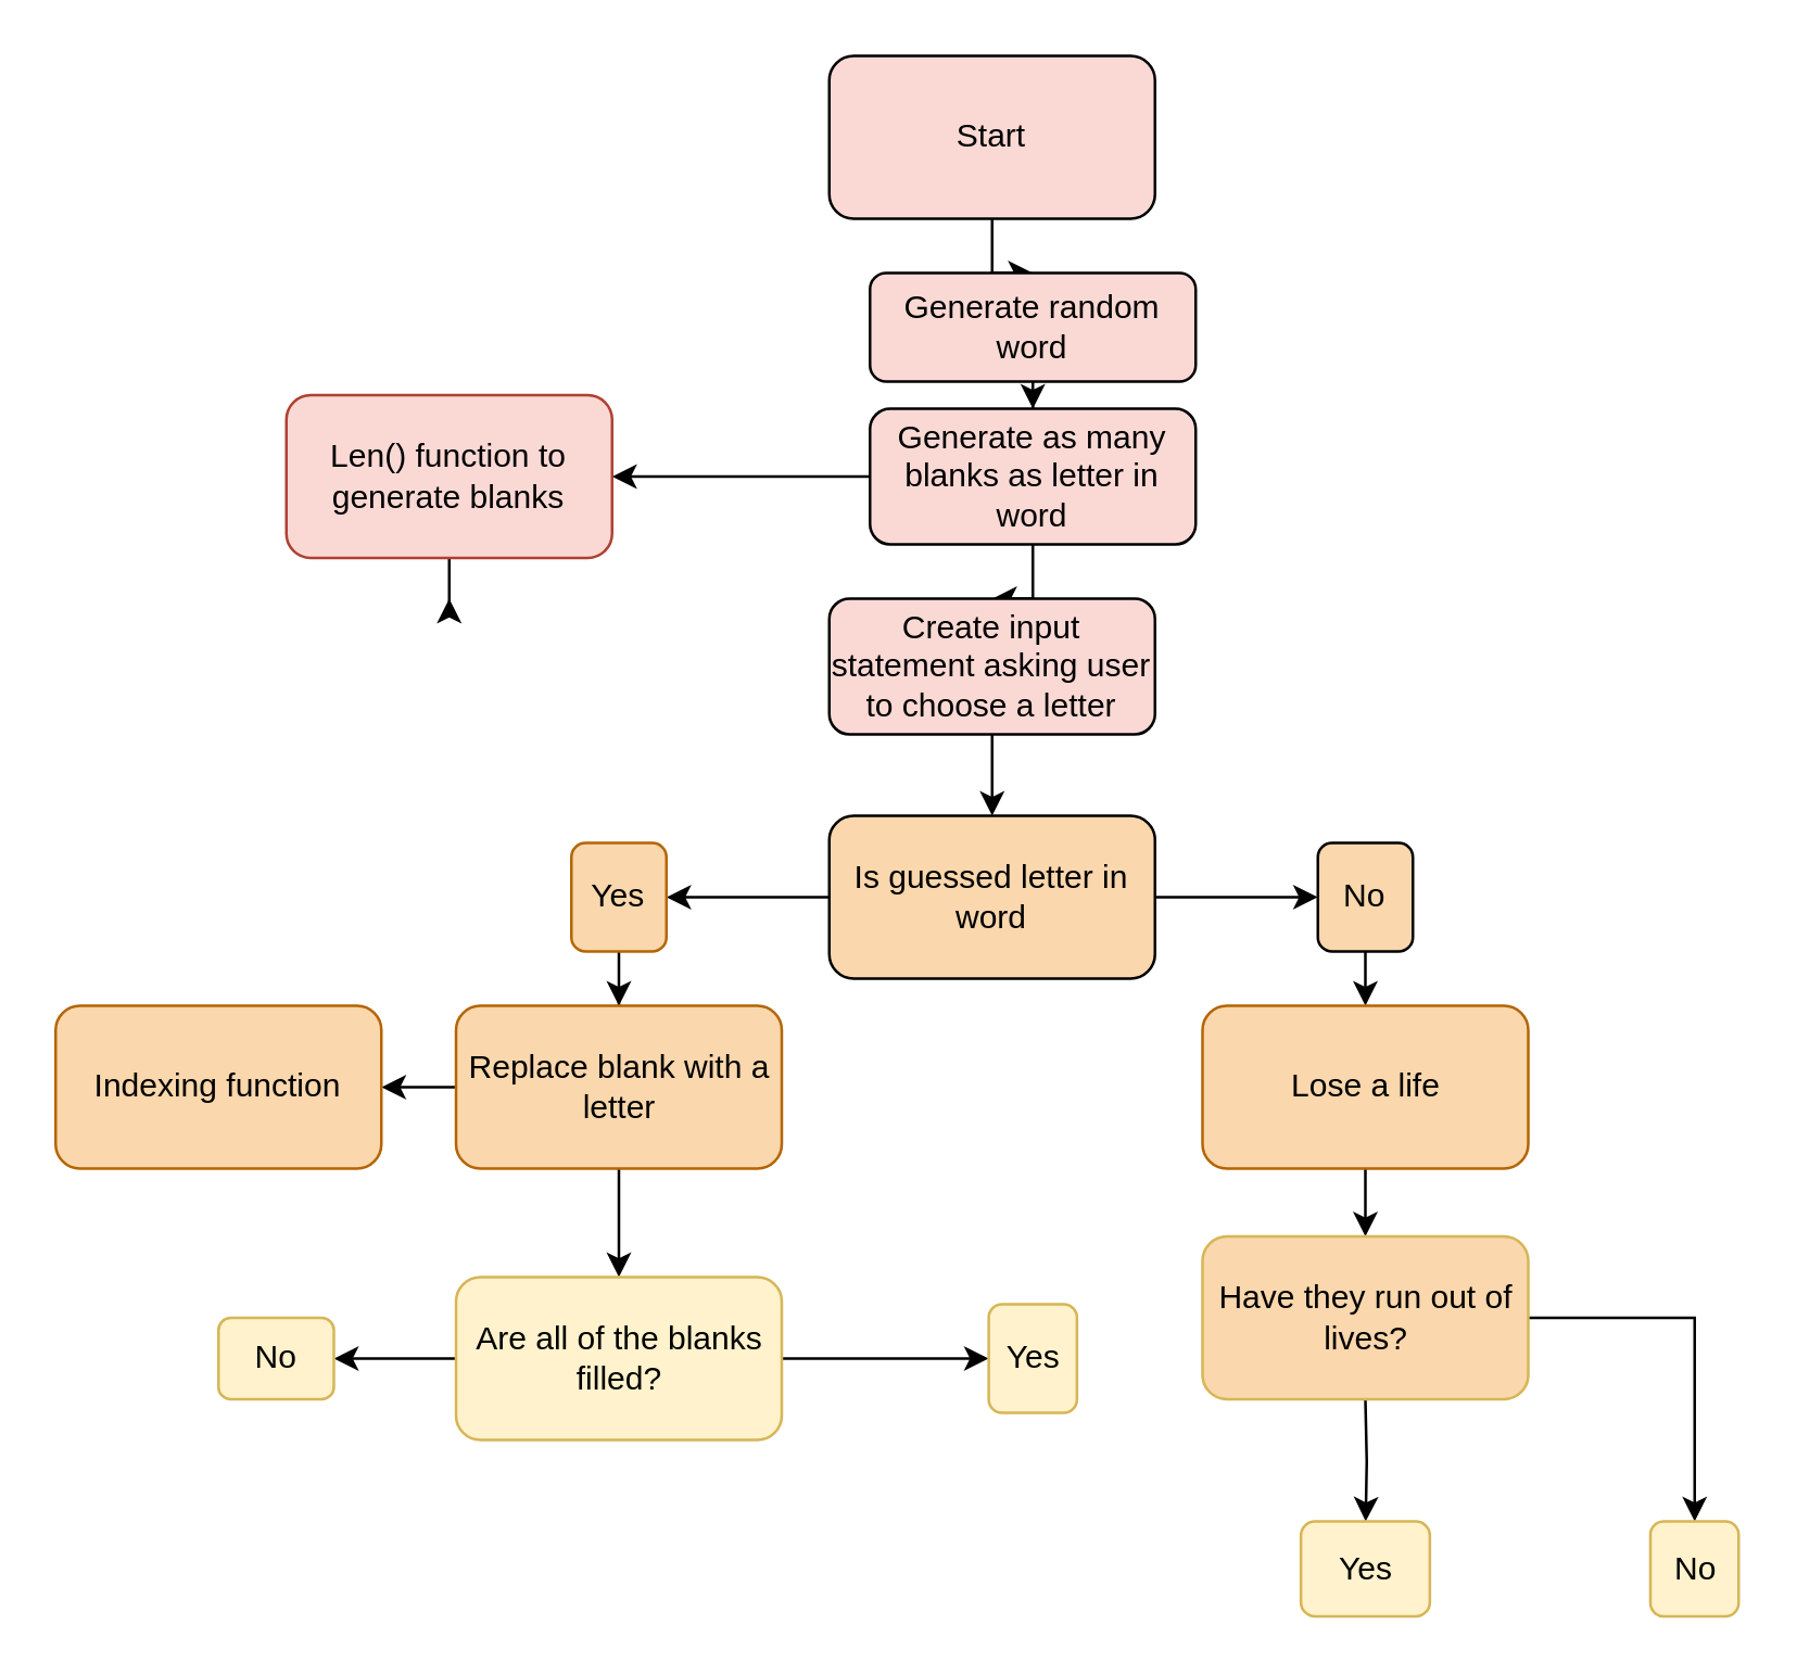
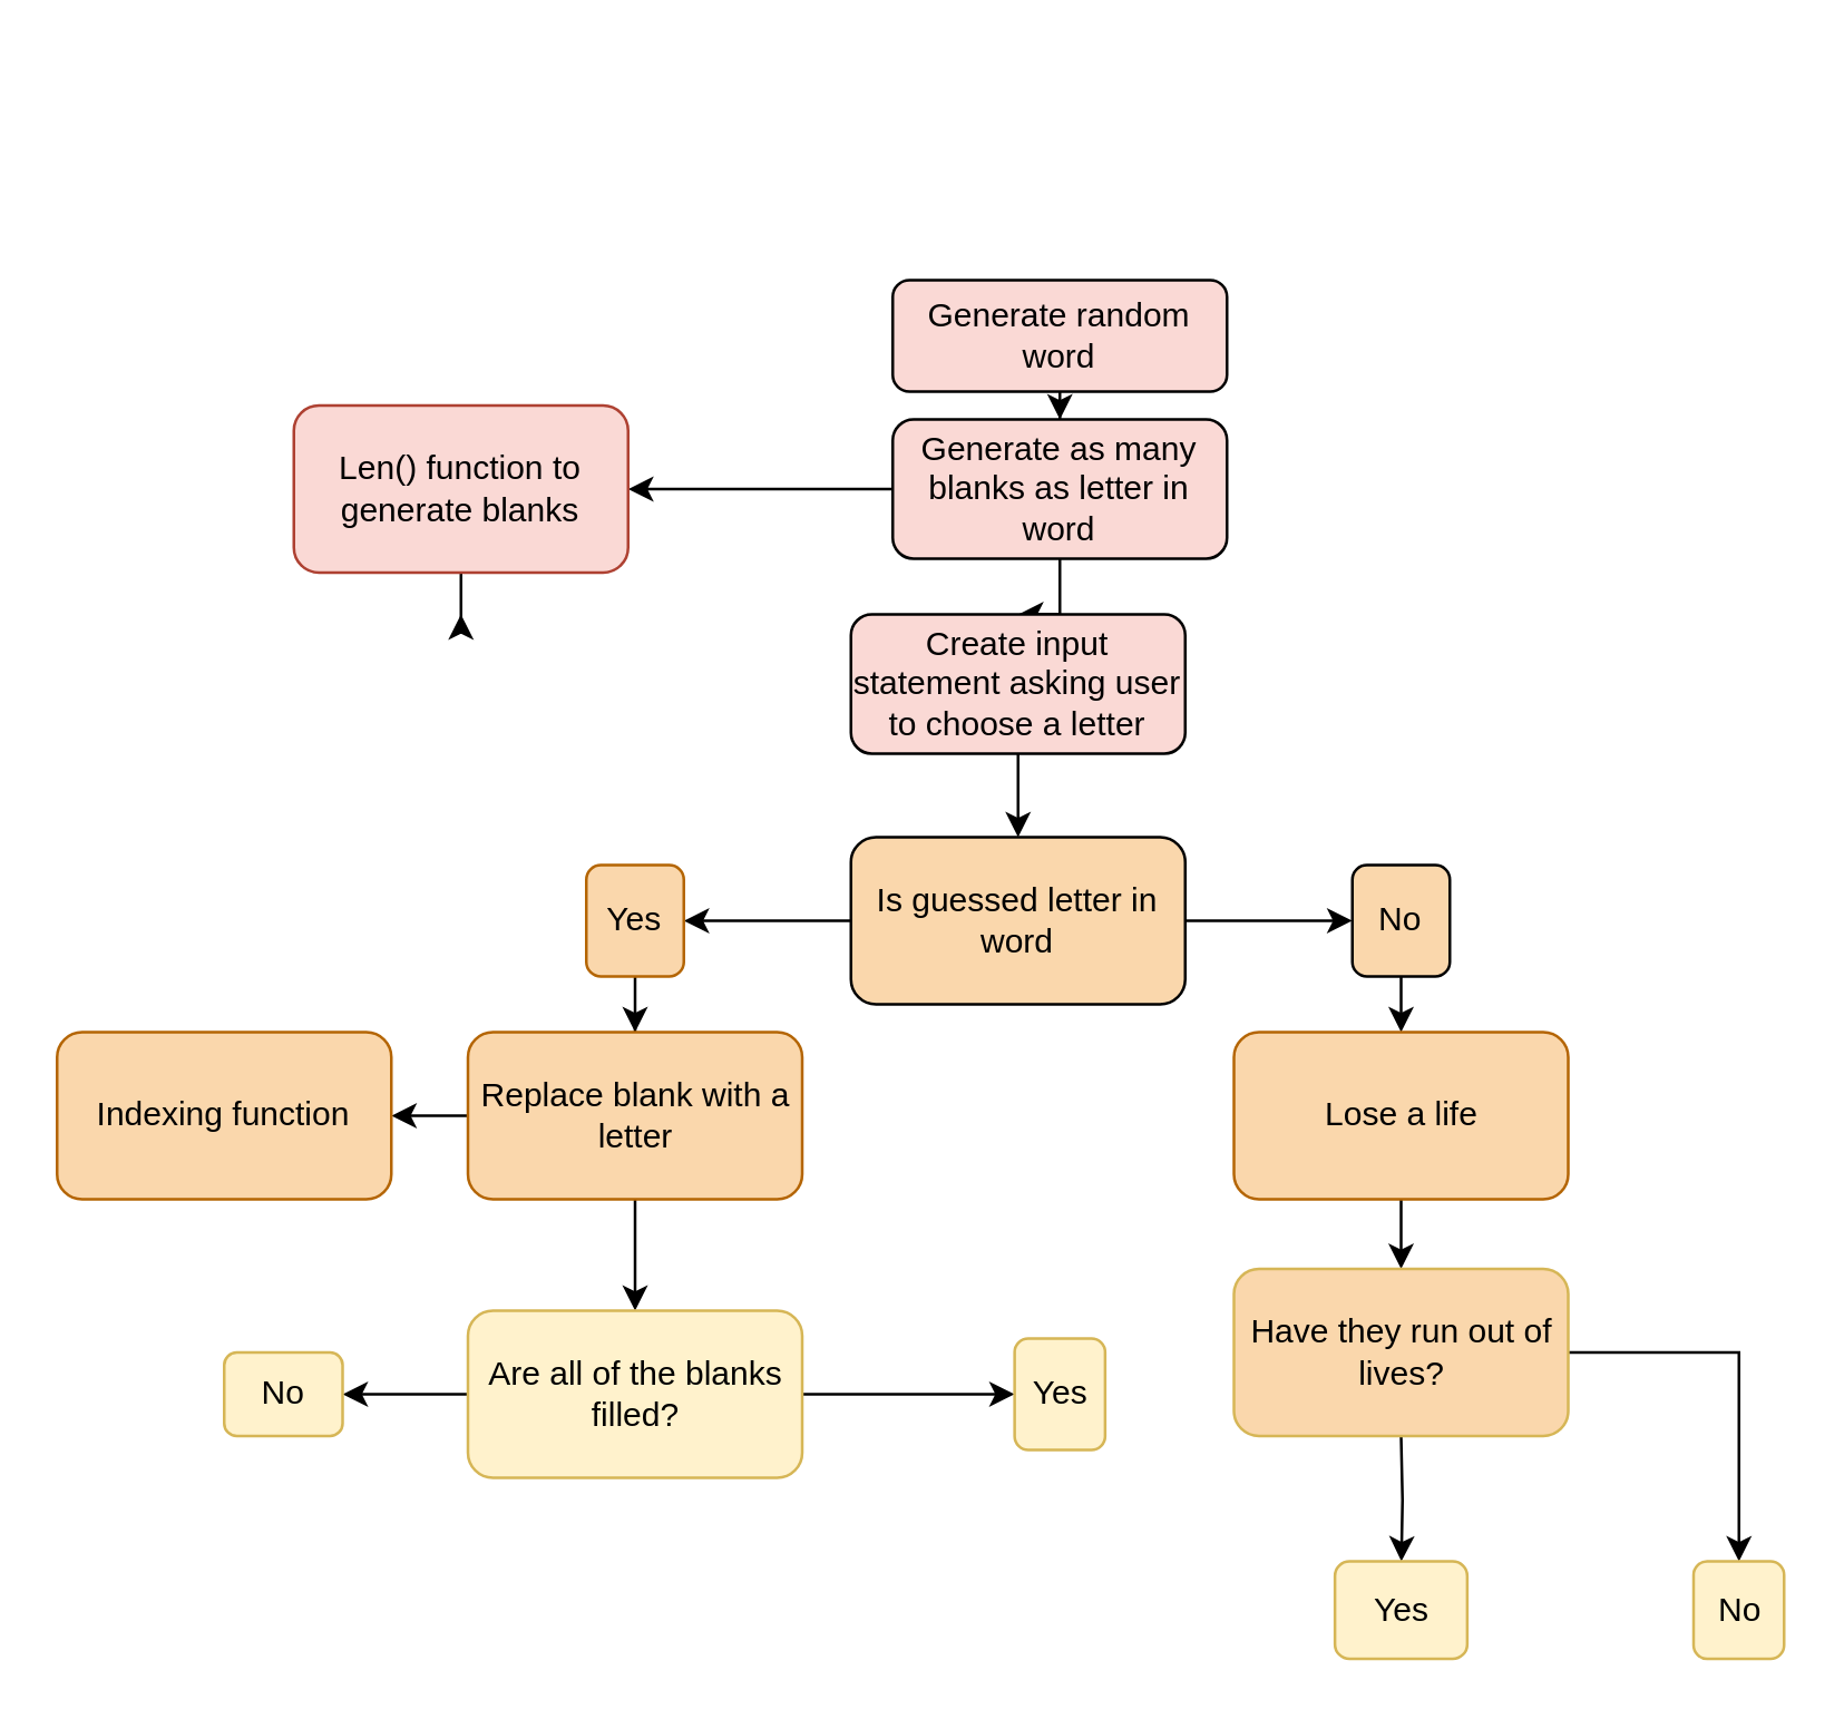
- <mxCell id="3" value="Start" style="rounded=1;whiteSpace=wrap;html=1;fillColor=#fad9d5;strokeColor=#000000;" parent="1" vertex="1"><mxGeometry x="305" y="20" width="120" height="60" as="geometry" /></mxCell>
- <mxCell id="2" value="" style="edgeStyle=orthogonalEdgeStyle;rounded=0;orthogonalLoop=1;jettySize=auto;html=1;strokeColor=#000000;" parent="1" source="3" target="5" edge="1"><mxGeometry relative="1" as="geometry" /></mxCell>
